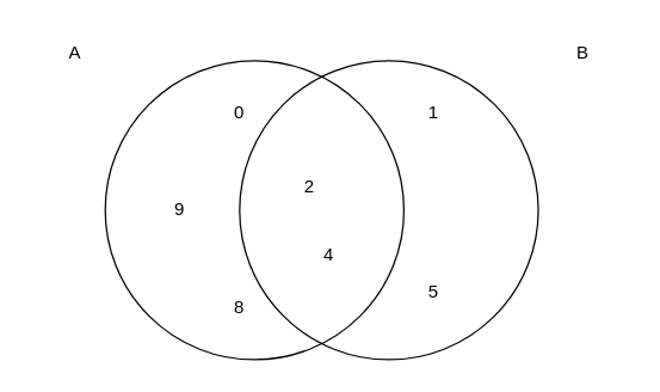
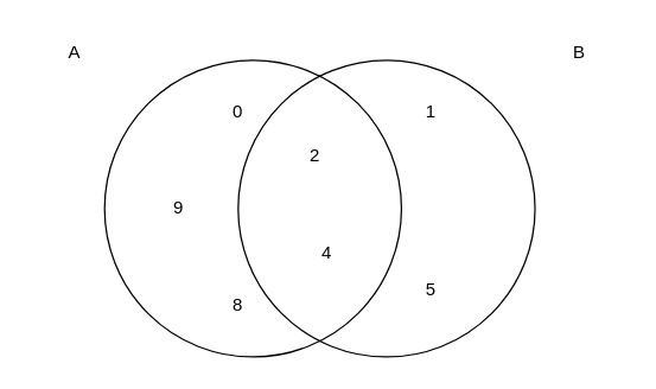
- <mxCell id="7" value="2" style="text;html=1;align=center;verticalAlign=middle;whiteSpace=wrap;rounded=0;" vertex="1" parent="1"><mxGeometry x="177" y="110" width="60" height="30" as="geometry" /></mxCell>
+ <mxCell id="7" value="2" style="text;html=1;align=center;verticalAlign=middle;whiteSpace=wrap;rounded=0;" vertex="1" parent="1"><mxGeometry x="182" y="90" width="60" height="30" as="geometry" /></mxCell>
